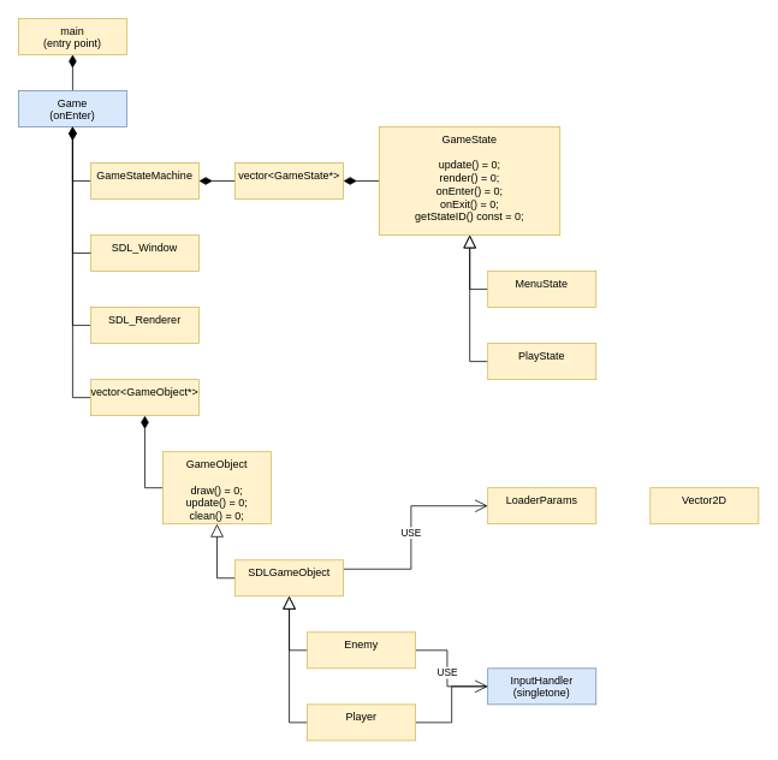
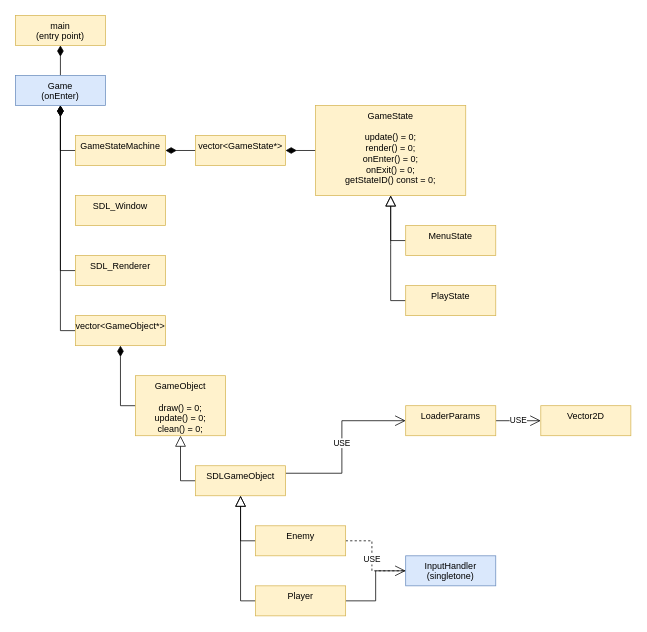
- <mxCell id="11" value="" style="edgeStyle=orthogonalEdgeStyle;rounded=0;jumpSize=6;orthogonalLoop=1;jettySize=auto;html=1;exitX=0;exitY=0.5;exitDx=0;exitDy=0;endArrow=none;endFill=1;startSize=12;endSize=12;" edge="1" parent="1" source="4" target="10"><mxGeometry relative="1" as="geometry"><mxPoint x="80" y="100" as="targetPoint" /><mxPoint x="100" y="280" as="sourcePoint" /></mxGeometry></mxCell>
+ <mxCell id="28" value="USE" style="edgeStyle=orthogonalEdgeStyle;rounded=0;jumpSize=6;orthogonalLoop=1;jettySize=auto;html=1;exitX=1;exitY=0.5;exitDx=0;exitDy=0;entryX=0;entryY=0.5;entryDx=0;entryDy=0;endArrow=open;endFill=0;startSize=12;endSize=12;" edge="1" parent="1" source="29" target="35"><mxGeometry relative="1" as="geometry" /></mxCell>
- <mxCell id="15" value="USE" style="edgeStyle=orthogonalEdgeStyle;rounded=0;jumpSize=6;orthogonalLoop=1;jettySize=auto;html=1;entryX=0;entryY=0.5;entryDx=0;entryDy=0;endArrow=open;endFill=0;startSize=12;endSize=12;exitX=1;exitY=0.5;exitDx=0;exitDy=0;" edge="1" parent="1" source="19" target="23"><mxGeometry relative="1" as="geometry"><mxPoint x="470" y="720" as="sourcePoint" /></mxGeometry></mxCell>
+ <mxCell id="15" value="USE" style="edgeStyle=orthogonalEdgeStyle;rounded=0;jumpSize=6;orthogonalLoop=1;jettySize=auto;html=1;entryX=0;entryY=0.5;entryDx=0;entryDy=0;endArrow=open;endFill=0;startSize=12;endSize=12;exitX=1;exitY=0.5;exitDx=0;exitDy=0;dashed=1;" edge="1" parent="1" source="19" target="23"><mxGeometry relative="1" as="geometry"><mxPoint x="470" y="720" as="sourcePoint" /></mxGeometry></mxCell>
